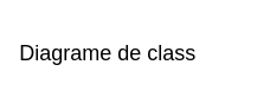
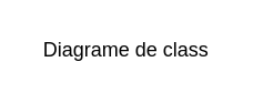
- <mxCell id="2" value="Diagrame de class" style="text;html=1;align=center;verticalAlign=middle;resizable=0;points=[];autosize=1;strokeColor=none;" vertex="1" parent="1"><mxGeometry x="5" y="20" width="110" height="20" as="geometry" /></mxCell>
+ <mxCell id="2" value="Diagrame de class" style="text;html=1;align=center;verticalAlign=middle;resizable=0;points=[];autosize=1;strokeColor=none;" vertex="1" parent="1"><mxGeometry x="20" y="20" width="110" height="20" as="geometry" /></mxCell>
